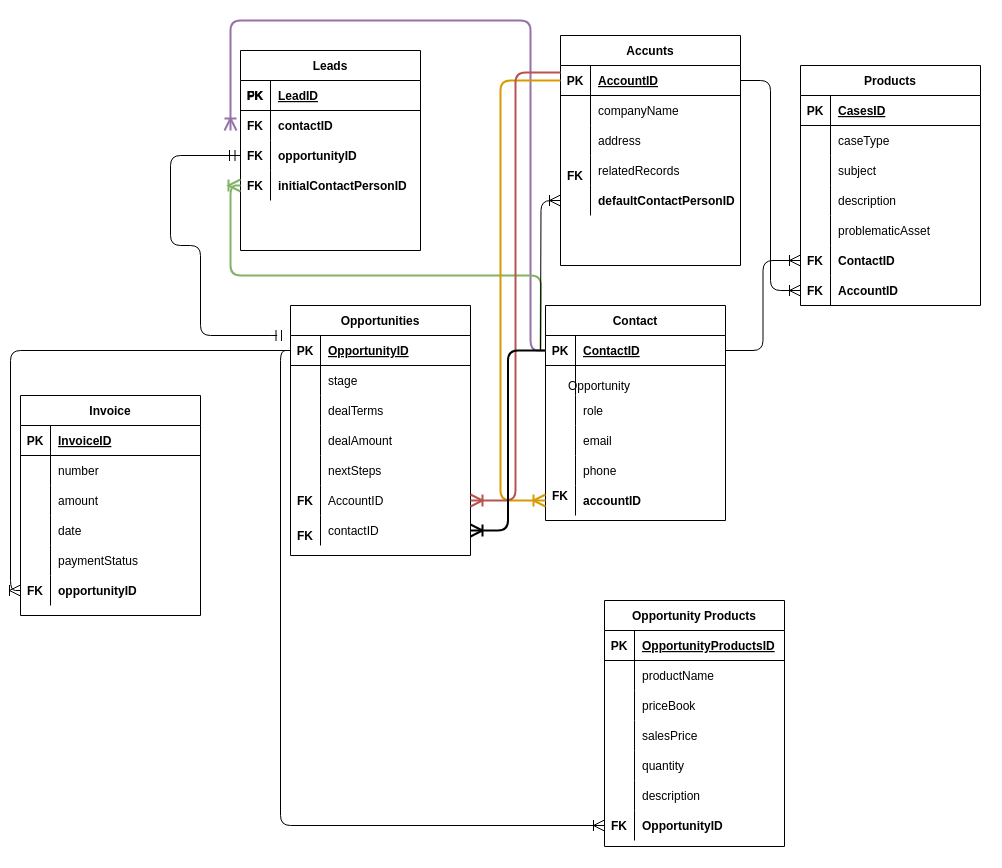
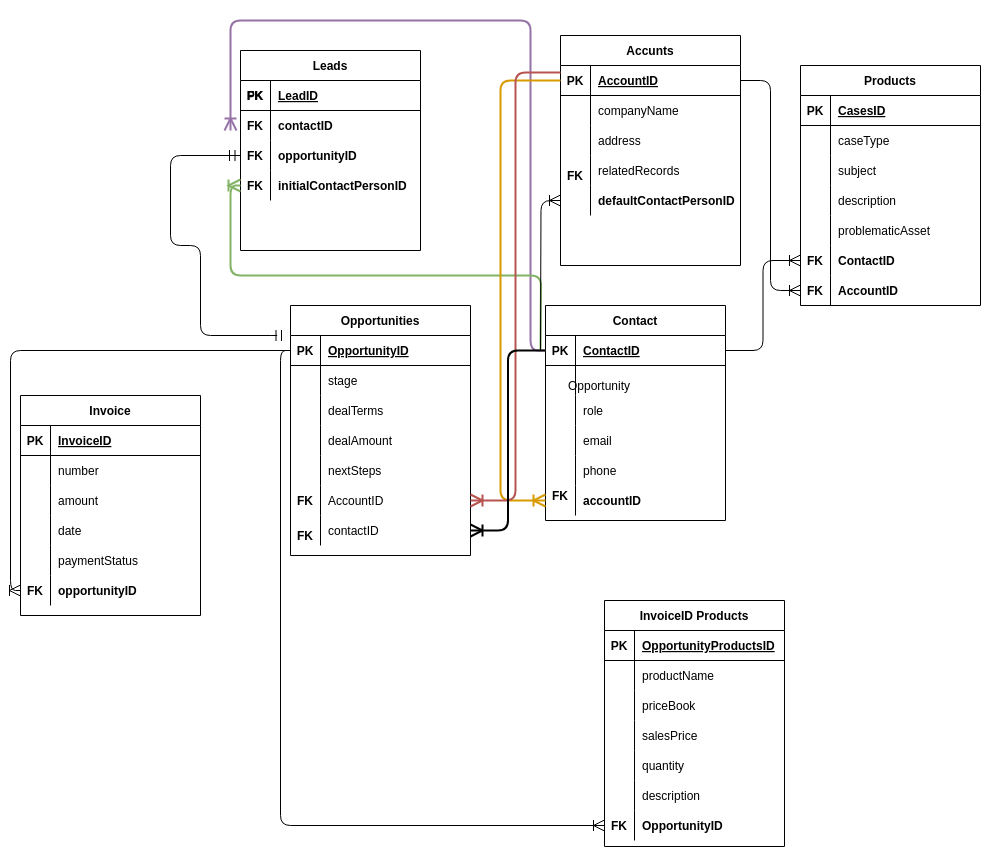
- <mxCell id="38" value="Opportunity Products" style="shape=table;startSize=30;container=1;collapsible=1;childLayout=tableLayout;fixedRows=1;rowLines=0;fontStyle=1;align=center;resizeLast=1;" parent="1" vertex="1"><mxGeometry x="604" y="600" width="180" height="246" as="geometry" /></mxCell>
+ <mxCell id="38" value="InvoiceID Products" style="shape=table;startSize=30;container=1;collapsible=1;childLayout=tableLayout;fixedRows=1;rowLines=0;fontStyle=1;align=center;resizeLast=1;" parent="1" vertex="1"><mxGeometry x="604" y="600" width="180" height="246" as="geometry" /></mxCell>
